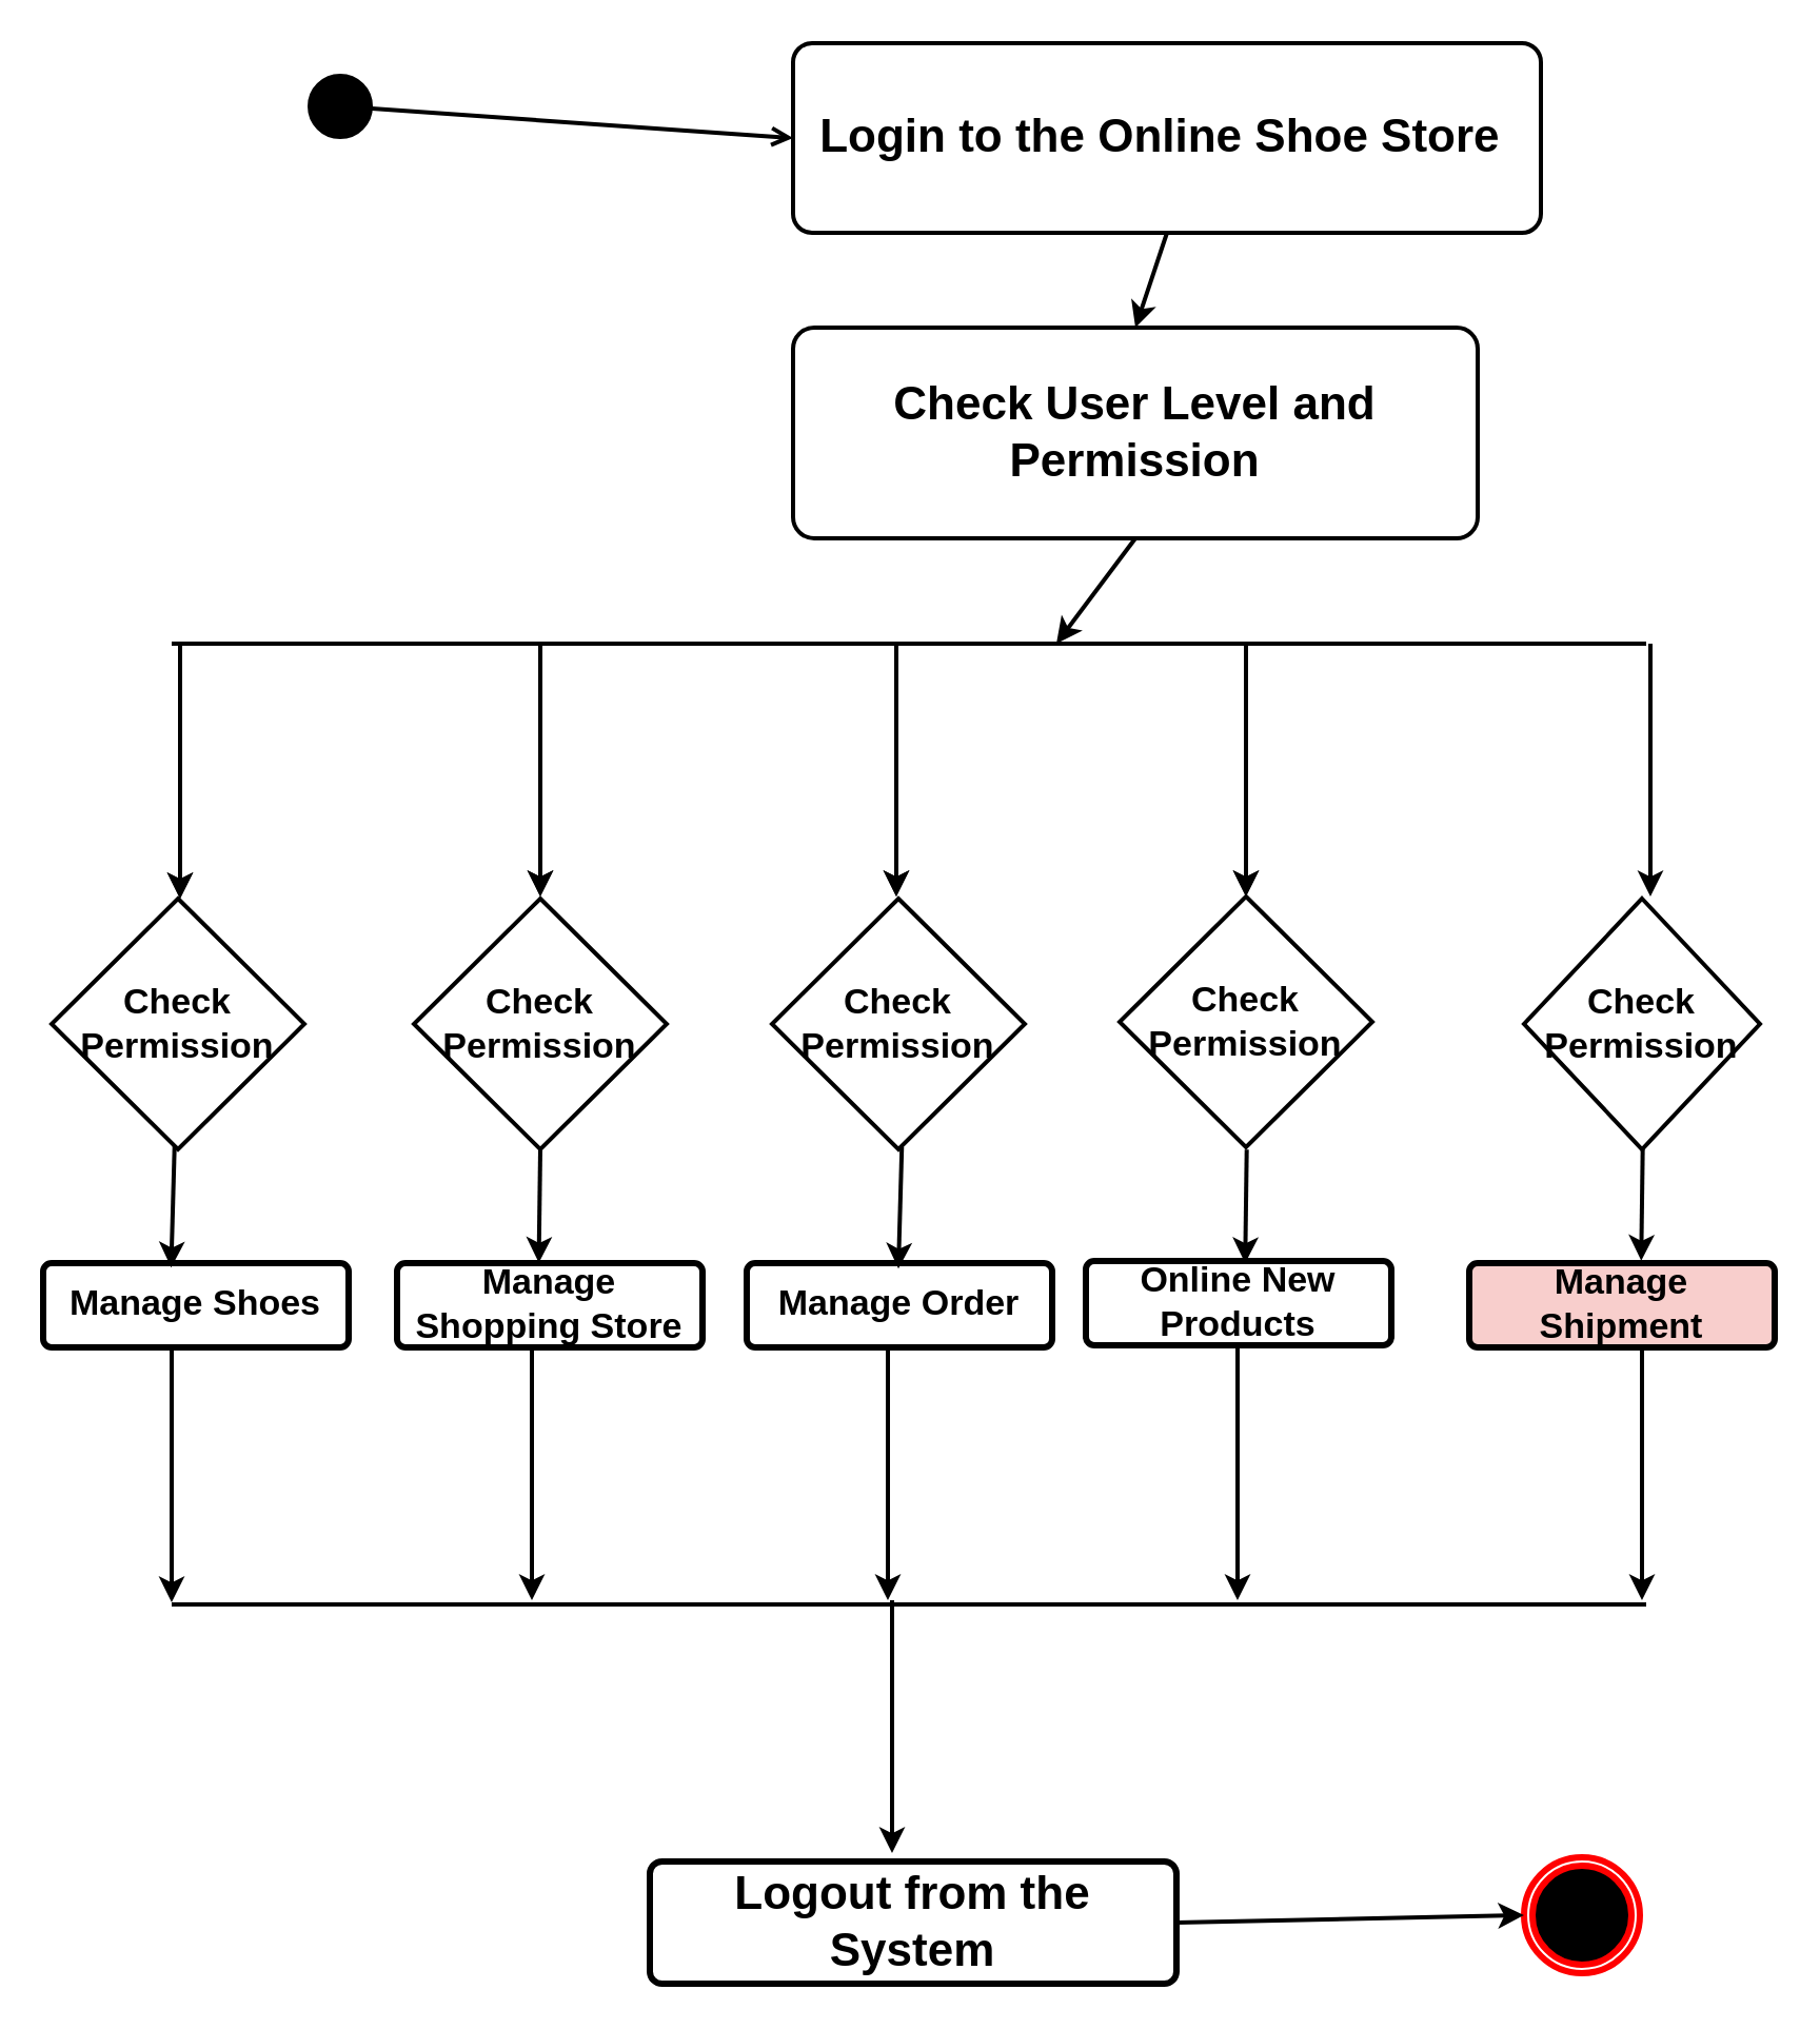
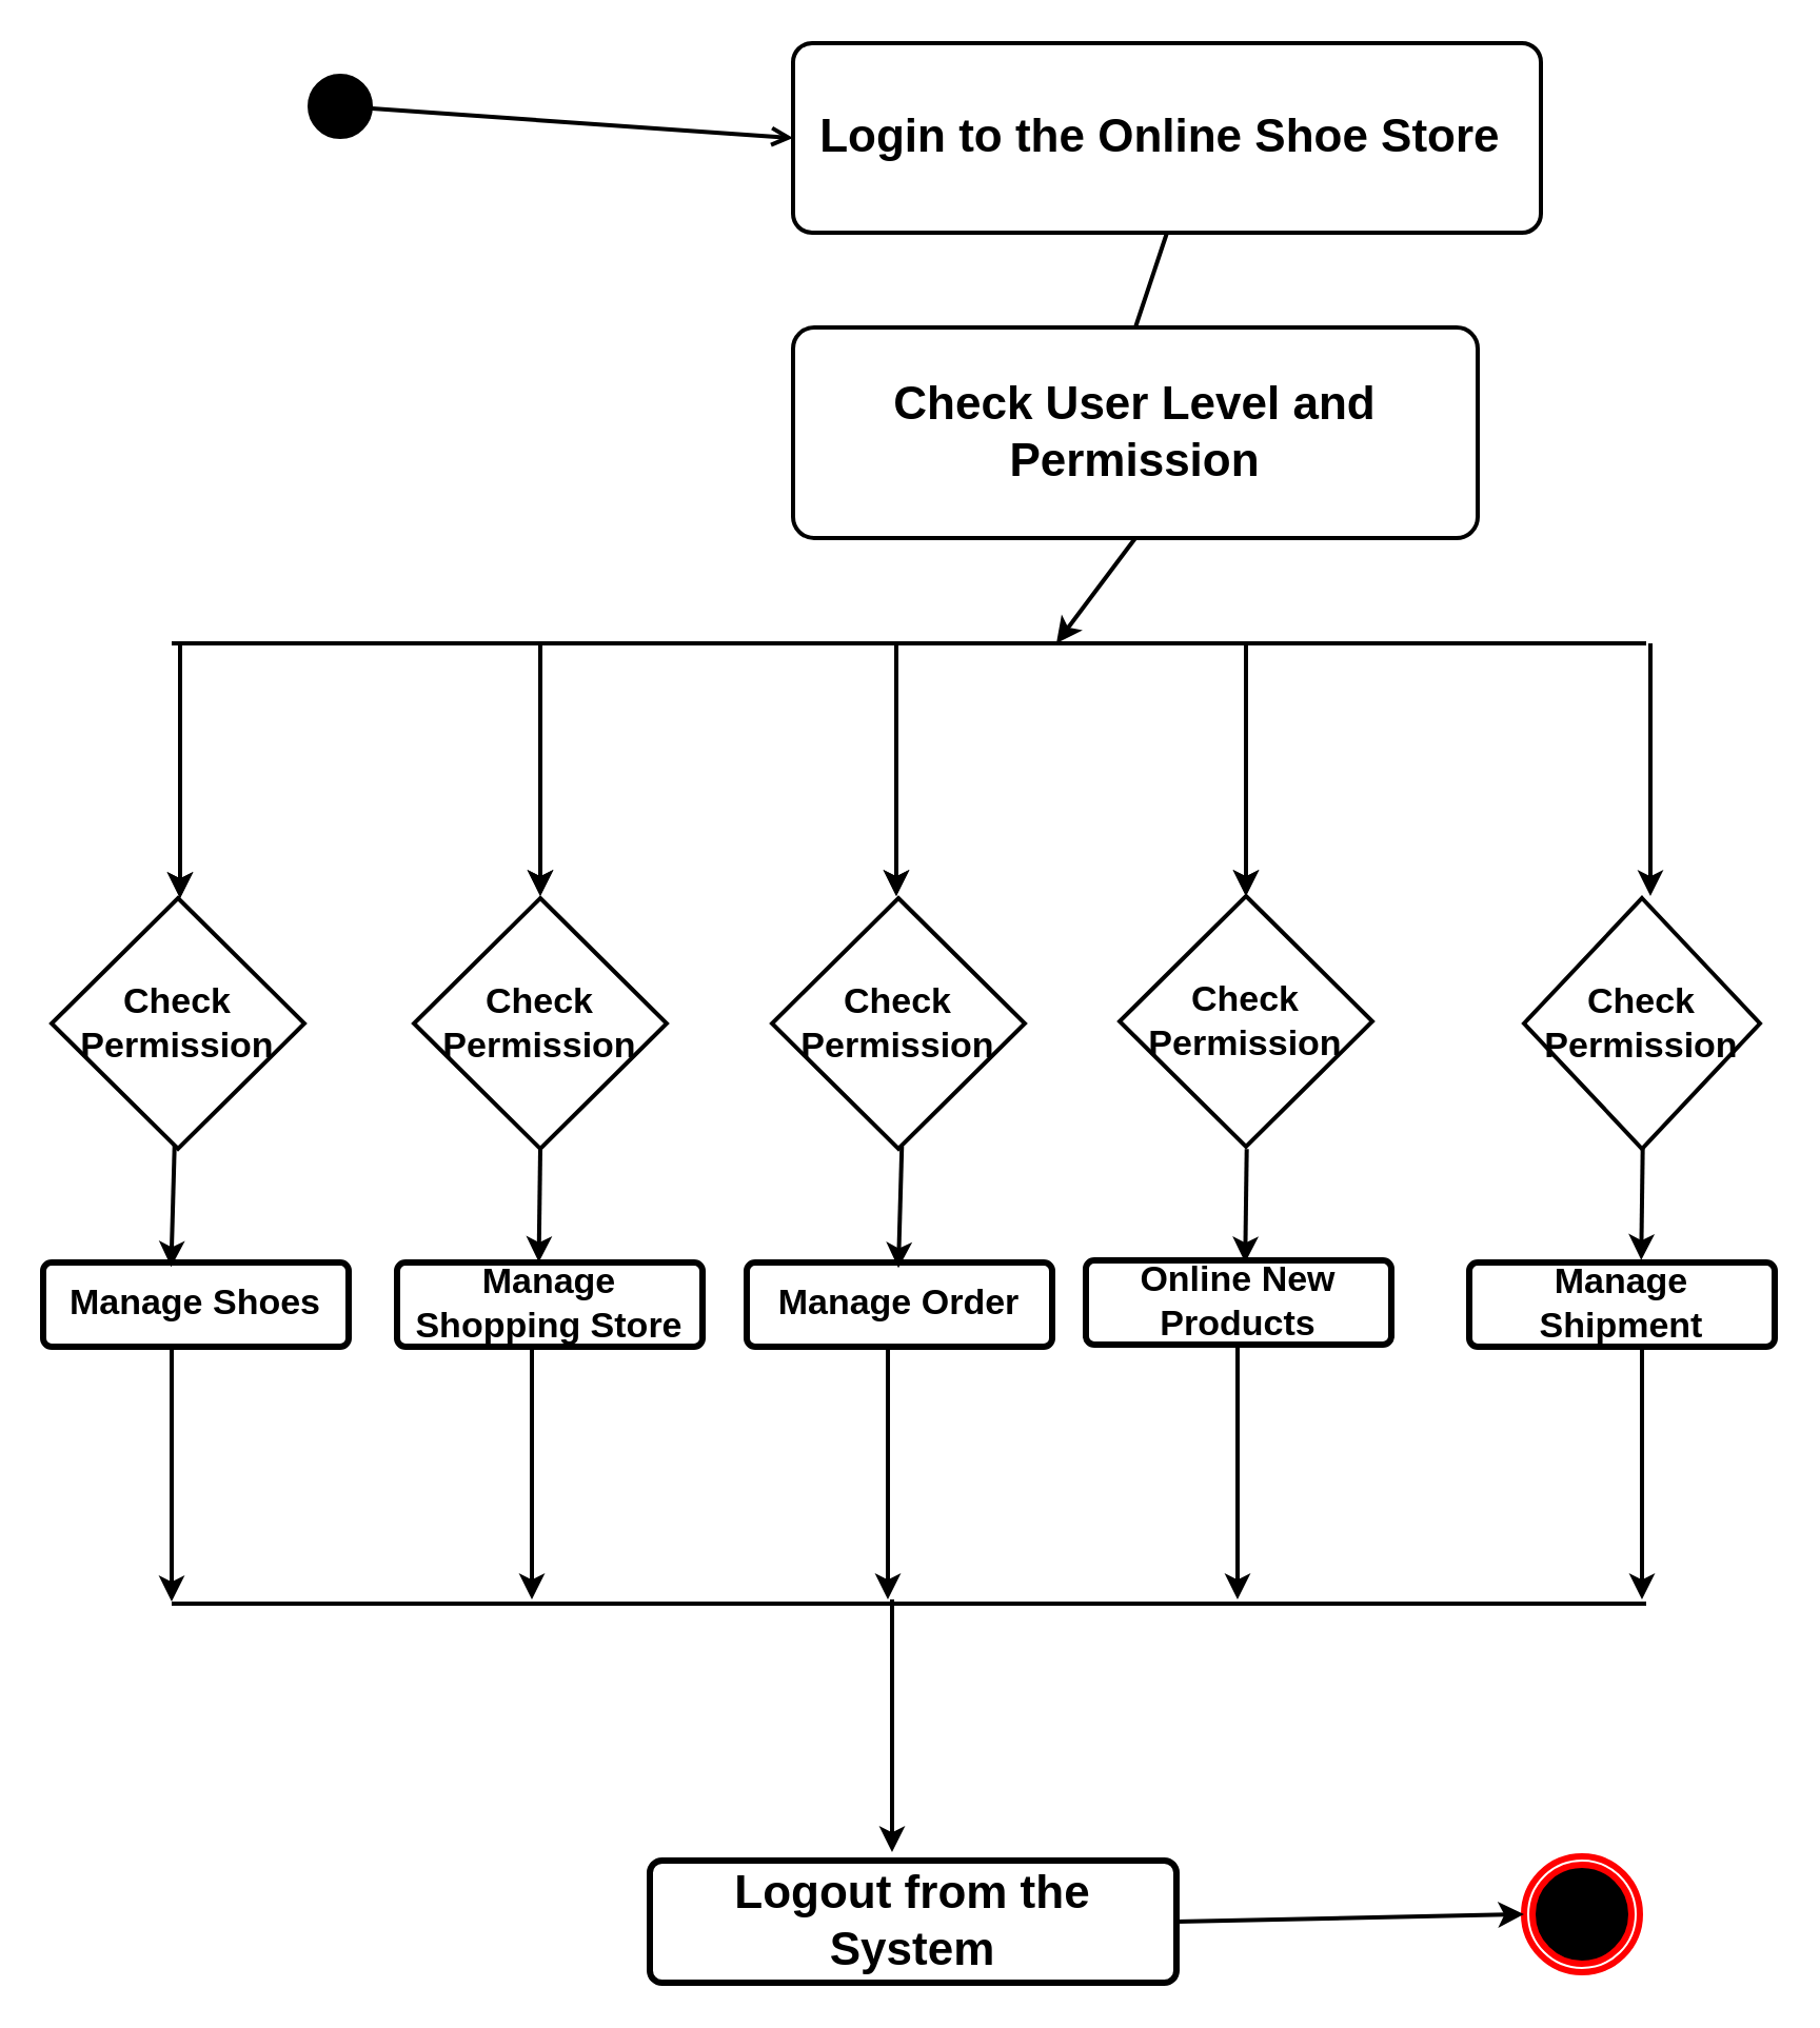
- <mxCell id="6" value="" style="endArrow=classic;html=1;strokeWidth=2;entryX=0.5;entryY=0;entryDx=0;entryDy=0;exitX=0.5;exitY=1;exitDx=0;exitDy=0;" edge="1" parent="1" source="4" target="5"><mxGeometry width="50" height="50" relative="1" as="geometry"><mxPoint x="266" y="135" as="sourcePoint" /><mxPoint x="316" y="85" as="targetPoint" /></mxGeometry></mxCell>
+ <mxCell id="6" value="" style="endArrow=none;html=1;strokeWidth=2;entryX=0.5;entryY=0;entryDx=0;entryDy=0;exitX=0.5;exitY=1;exitDx=0;exitDy=0;" edge="1" parent="1" source="4" target="5"><mxGeometry width="50" height="50" relative="1" as="geometry"><mxPoint x="266" y="135" as="sourcePoint" /><mxPoint x="316" y="85" as="targetPoint" /></mxGeometry></mxCell>
- <mxCell id="23" value="&lt;b&gt;Manage Shipment&lt;/b&gt;" style="rounded=1;arcSize=10;whiteSpace=wrap;html=1;align=center;strokeWidth=3;fontSize=17;fillColor=#f8cecc;" vertex="1" parent="1"><mxGeometry x="697" y="599" width="145" height="40" as="geometry" /></mxCell>
+ <mxCell id="23" value="&lt;b&gt;Manage Shipment&lt;/b&gt;" style="rounded=1;arcSize=10;whiteSpace=wrap;html=1;align=center;strokeWidth=3;fontSize=17;fillColor=#FFFFFF;" vertex="1" parent="1"><mxGeometry x="697" y="599" width="145" height="40" as="geometry" /></mxCell>
